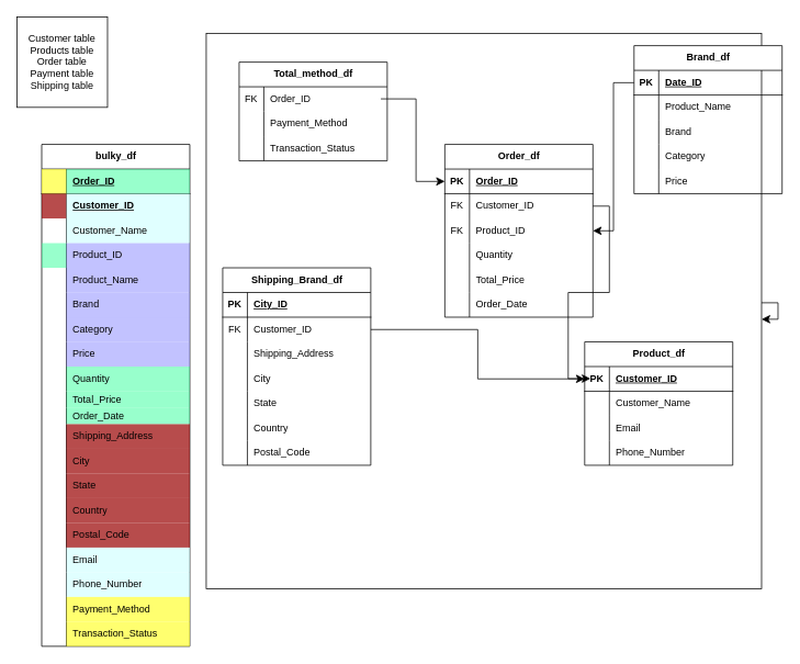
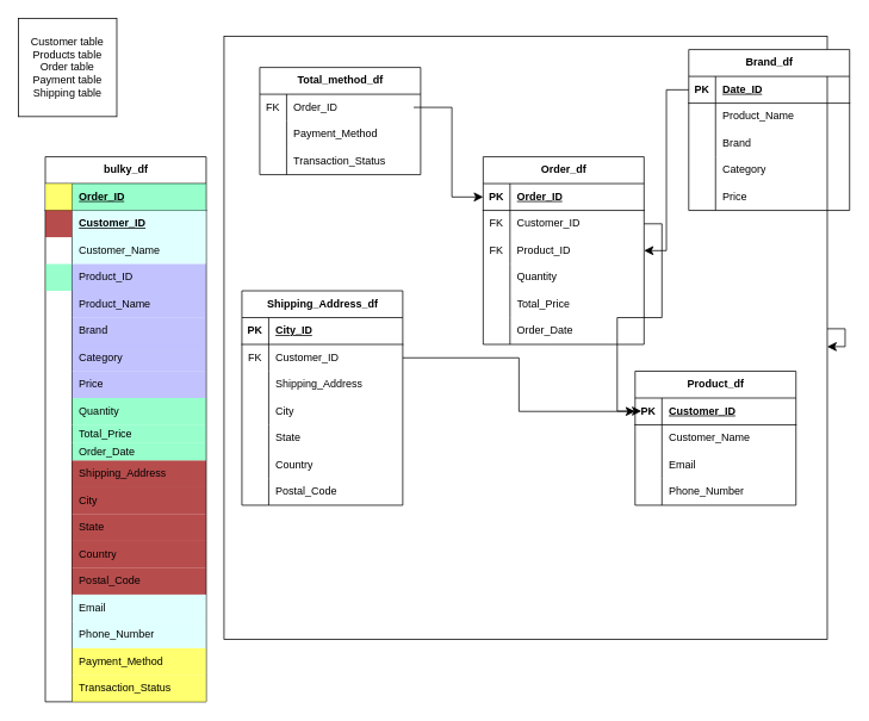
- <mxCell id="65" value="Shipping_Brand_df" style="shape=table;startSize=30;container=1;collapsible=1;childLayout=tableLayout;fixedRows=1;rowLines=0;fontStyle=1;align=center;resizeLast=1;html=1;" vertex="1" parent="1"><mxGeometry x="270" y="325" width="180" height="240" as="geometry" /></mxCell>
+ <mxCell id="65" value="Shipping_Address_df" style="shape=table;startSize=30;container=1;collapsible=1;childLayout=tableLayout;fixedRows=1;rowLines=0;fontStyle=1;align=center;resizeLast=1;html=1;" vertex="1" parent="1"><mxGeometry x="270" y="325" width="180" height="240" as="geometry" /></mxCell>
